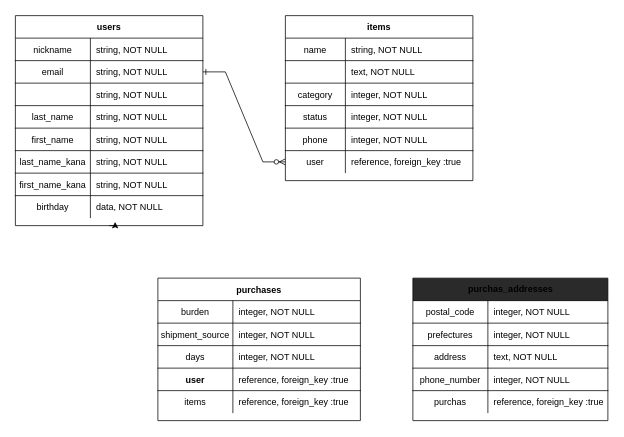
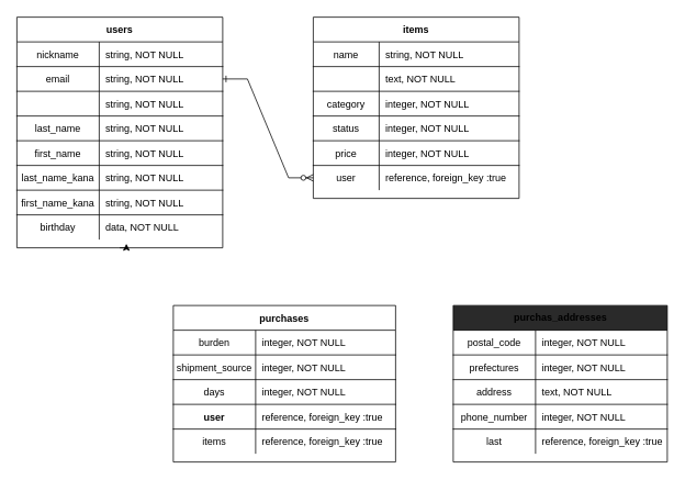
- <mxCell id="16" value="phone" style="shape=partialRectangle;overflow=hidden;connectable=0;fillColor=none;top=0;left=0;bottom=0;right=0;fontStyle=0;" vertex="1" parent="15"><mxGeometry width="80" height="30" as="geometry" /></mxCell>
+ <mxCell id="16" value="price" style="shape=partialRectangle;overflow=hidden;connectable=0;fillColor=none;top=0;left=0;bottom=0;right=0;fontStyle=0;" vertex="1" parent="15"><mxGeometry width="80" height="30" as="geometry" /></mxCell>
- <mxCell id="76" value="purchas" style="shape=partialRectangle;connectable=0;fillColor=none;top=0;left=0;bottom=0;right=0;editable=1;overflow=hidden;" vertex="1" parent="75"><mxGeometry width="100" height="30" as="geometry" /></mxCell>
+ <mxCell id="76" value="last" style="shape=partialRectangle;connectable=0;fillColor=none;top=0;left=0;bottom=0;right=0;editable=1;overflow=hidden;" vertex="1" parent="75"><mxGeometry width="100" height="30" as="geometry" /></mxCell>
